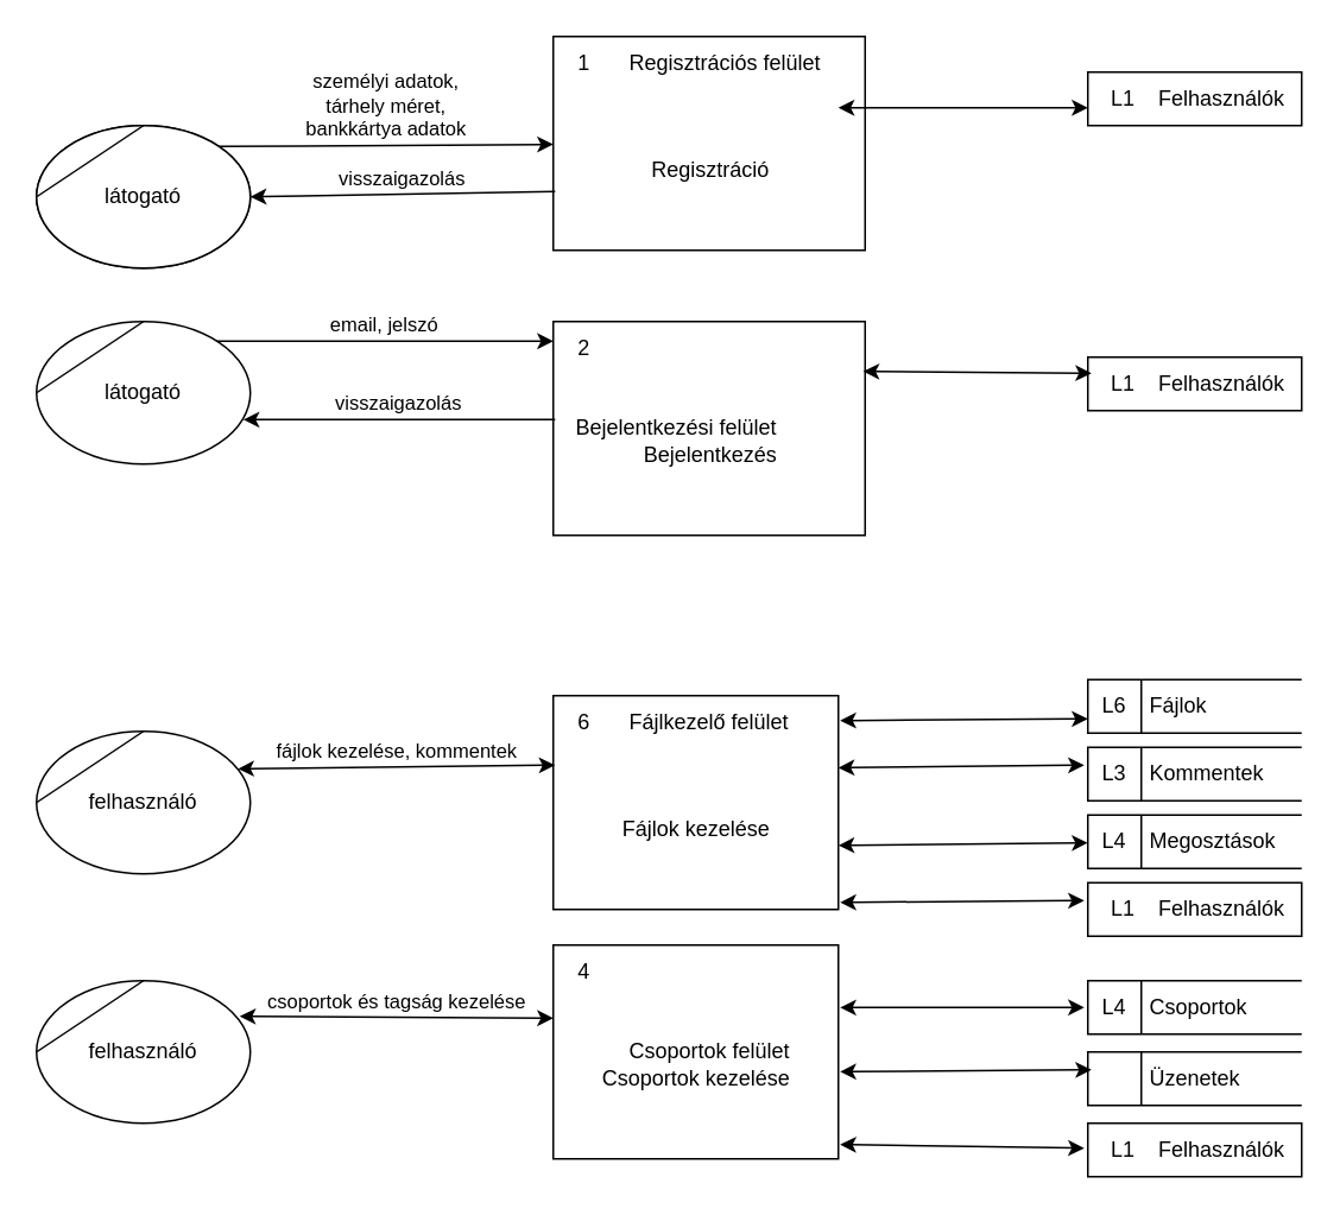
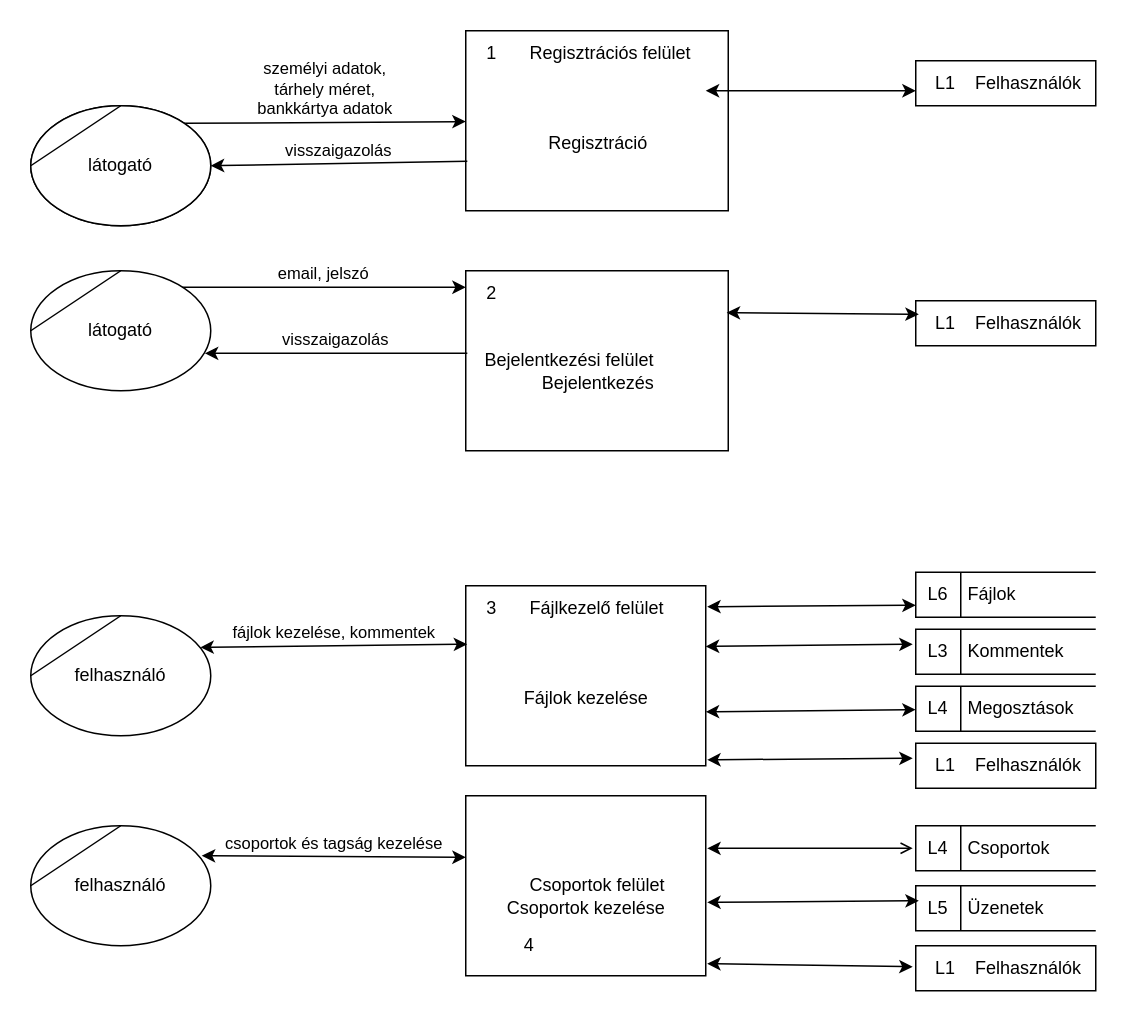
- <mxCell id="23" value="6" style="text;html=1;strokeColor=none;fillColor=none;align=center;verticalAlign=middle;whiteSpace=wrap;rounded=0;movable=0;resizable=0;rotatable=0;cloneable=0;deletable=0;connectable=0;allowArrows=0;pointerEvents=1;" vertex="1" parent="22"><mxGeometry width="35" height="30" as="geometry" /></mxCell>
+ <mxCell id="23" value="3" style="text;html=1;strokeColor=none;fillColor=none;align=center;verticalAlign=middle;whiteSpace=wrap;rounded=0;movable=0;resizable=0;rotatable=0;cloneable=0;deletable=0;connectable=0;allowArrows=0;pointerEvents=1;" vertex="1" parent="22"><mxGeometry width="35" height="30" as="geometry" /></mxCell>
- <mxCell id="36" value="4" style="text;html=1;strokeColor=none;fillColor=none;align=center;verticalAlign=middle;whiteSpace=wrap;rounded=0;movable=0;resizable=0;rotatable=0;cloneable=0;deletable=0;connectable=0;allowArrows=0;pointerEvents=1;" vertex="1" parent="35"><mxGeometry width="35" height="30" as="geometry" /></mxCell>
+ <mxCell id="36" value="4" style="text;html=1;strokeColor=none;fillColor=none;align=center;verticalAlign=middle;whiteSpace=wrap;rounded=0;movable=0;resizable=0;rotatable=0;cloneable=0;deletable=0;connectable=0;allowArrows=0;pointerEvents=1;" vertex="1" parent="35"><mxGeometry x="25" y="85" width="35" height="30" as="geometry" /></mxCell>
- <mxCell id="47" value="" style="endArrow=classic;html=1;rounded=0;verticalAlign=bottom;startArrow=classic;startFill=1;exitX=1.006;exitY=0.292;exitDx=0;exitDy=0;exitPerimeter=0;entryX=-0.017;entryY=0.5;entryDx=0;entryDy=0;entryPerimeter=0;" edge="1" parent="1" source="35" target="40"><mxGeometry width="50" height="50" relative="1" as="geometry"><mxPoint x="490" y="494.04" as="sourcePoint" /><mxPoint x="630" y="493" as="targetPoint" /></mxGeometry></mxCell>
+ <mxCell id="47" value="" style="endArrow=open;html=1;rounded=0;verticalAlign=bottom;startArrow=classic;startFill=1;exitX=1.006;exitY=0.292;exitDx=0;exitDy=0;exitPerimeter=0;entryX=-0.017;entryY=0.5;entryDx=0;entryDy=0;entryPerimeter=0;" edge="1" parent="1" source="35" target="40"><mxGeometry width="50" height="50" relative="1" as="geometry"><mxPoint x="490" y="494.04" as="sourcePoint" /><mxPoint x="630" y="493" as="targetPoint" /></mxGeometry></mxCell>
+ <mxCell id="51" value="L5" style="text;html=1;strokeColor=none;fillColor=none;align=center;verticalAlign=middle;whiteSpace=wrap;rounded=0;movable=0;resizable=0;rotatable=0;cloneable=0;deletable=0;allowArrows=0;connectable=0;" vertex="1" parent="50"><mxGeometry width="30" height="30" as="geometry" /></mxCell>
